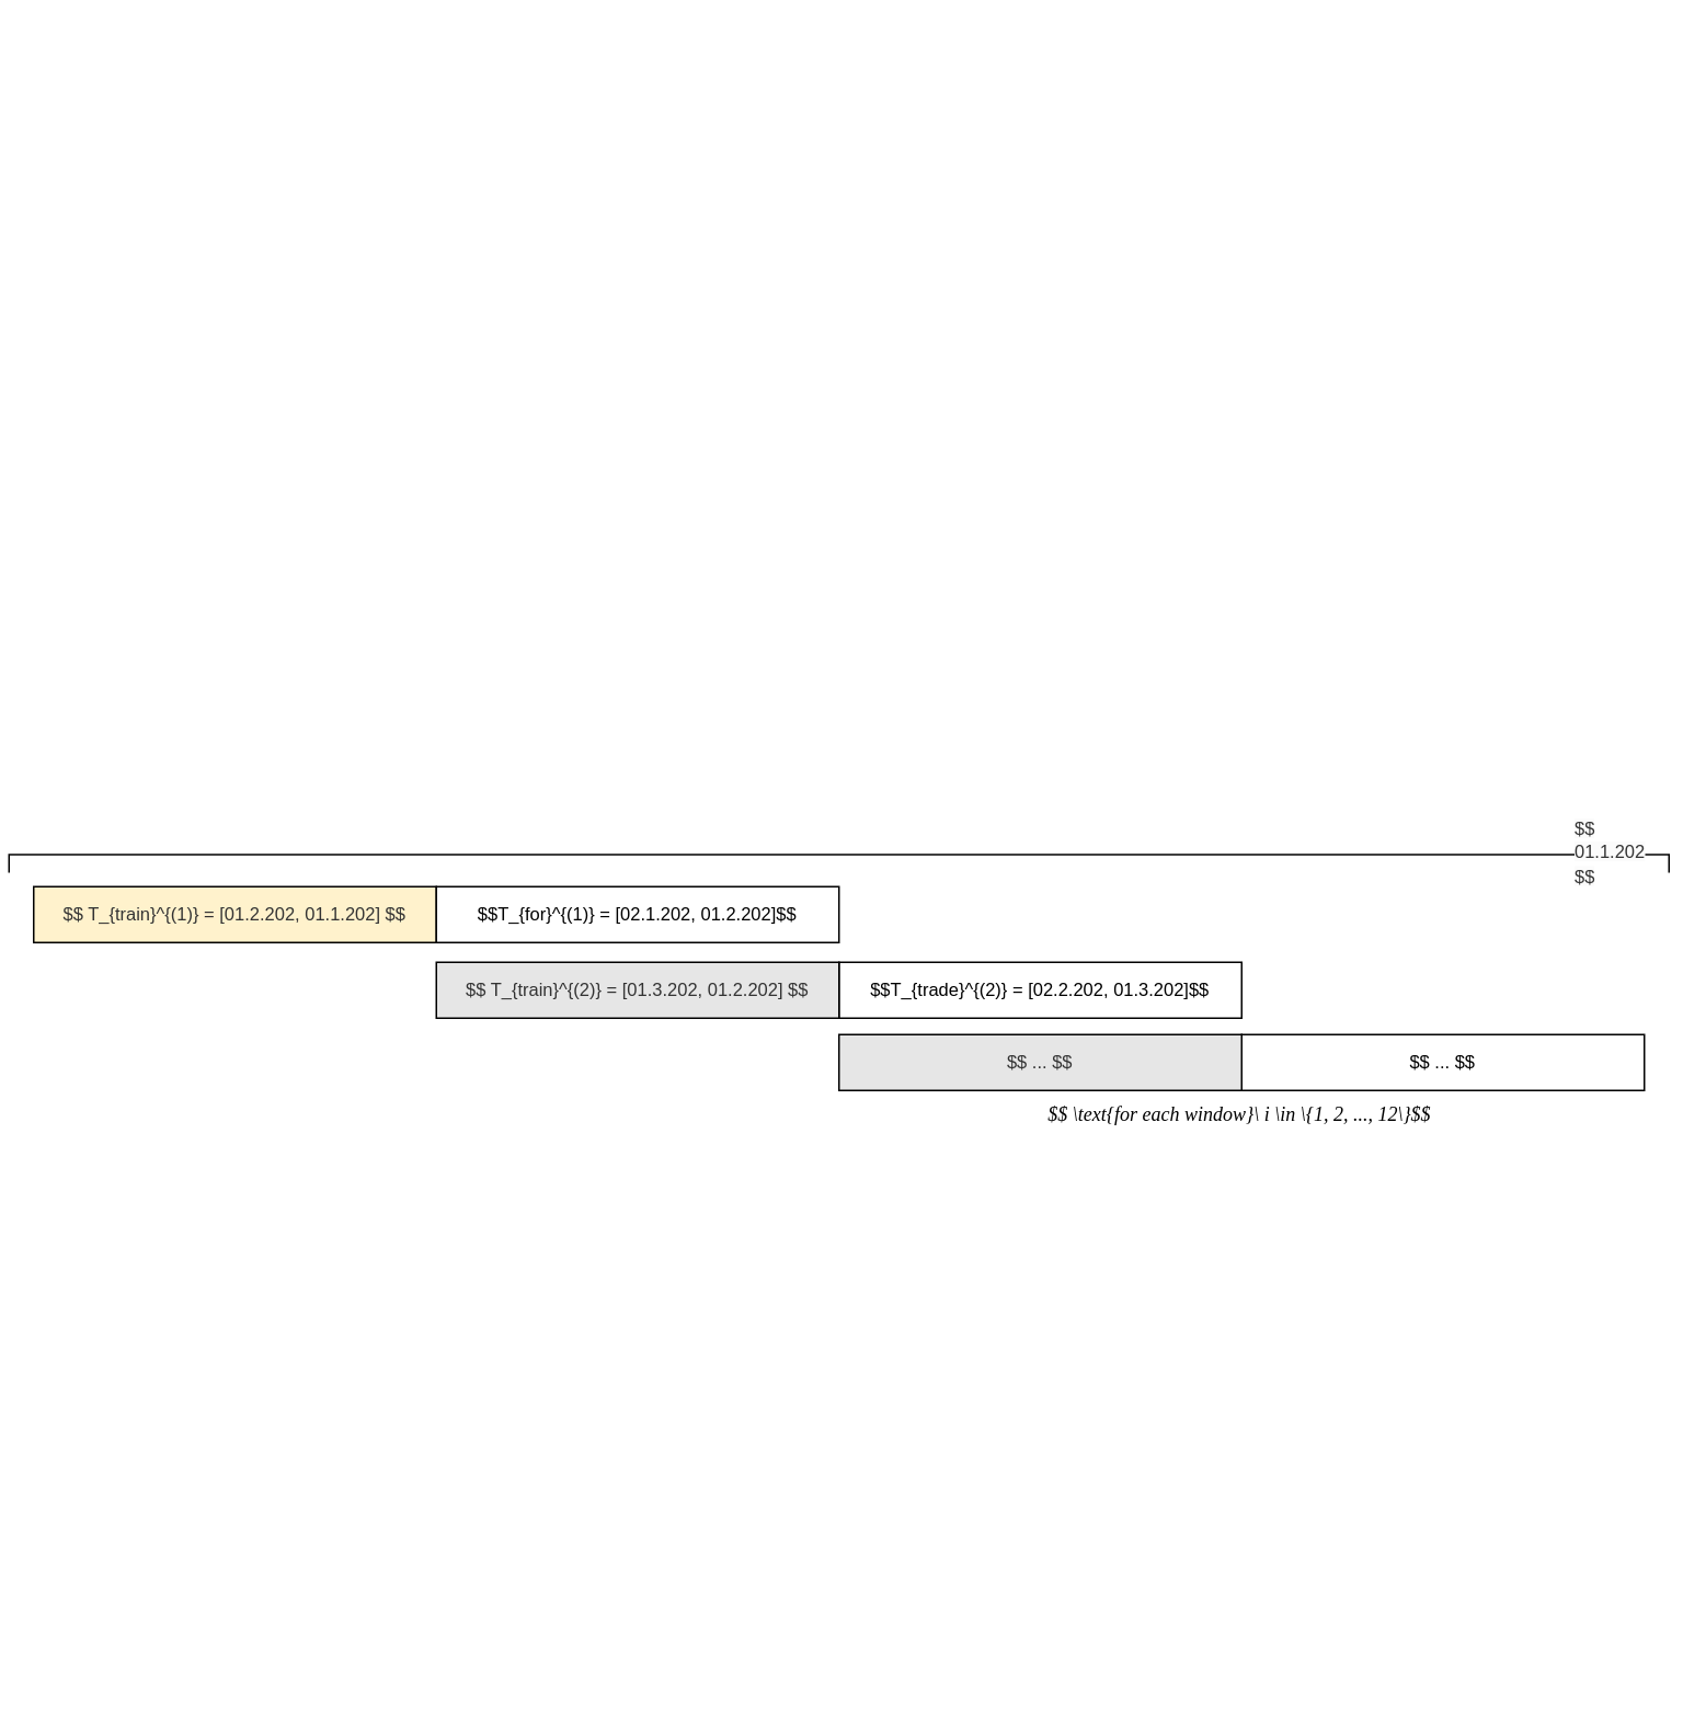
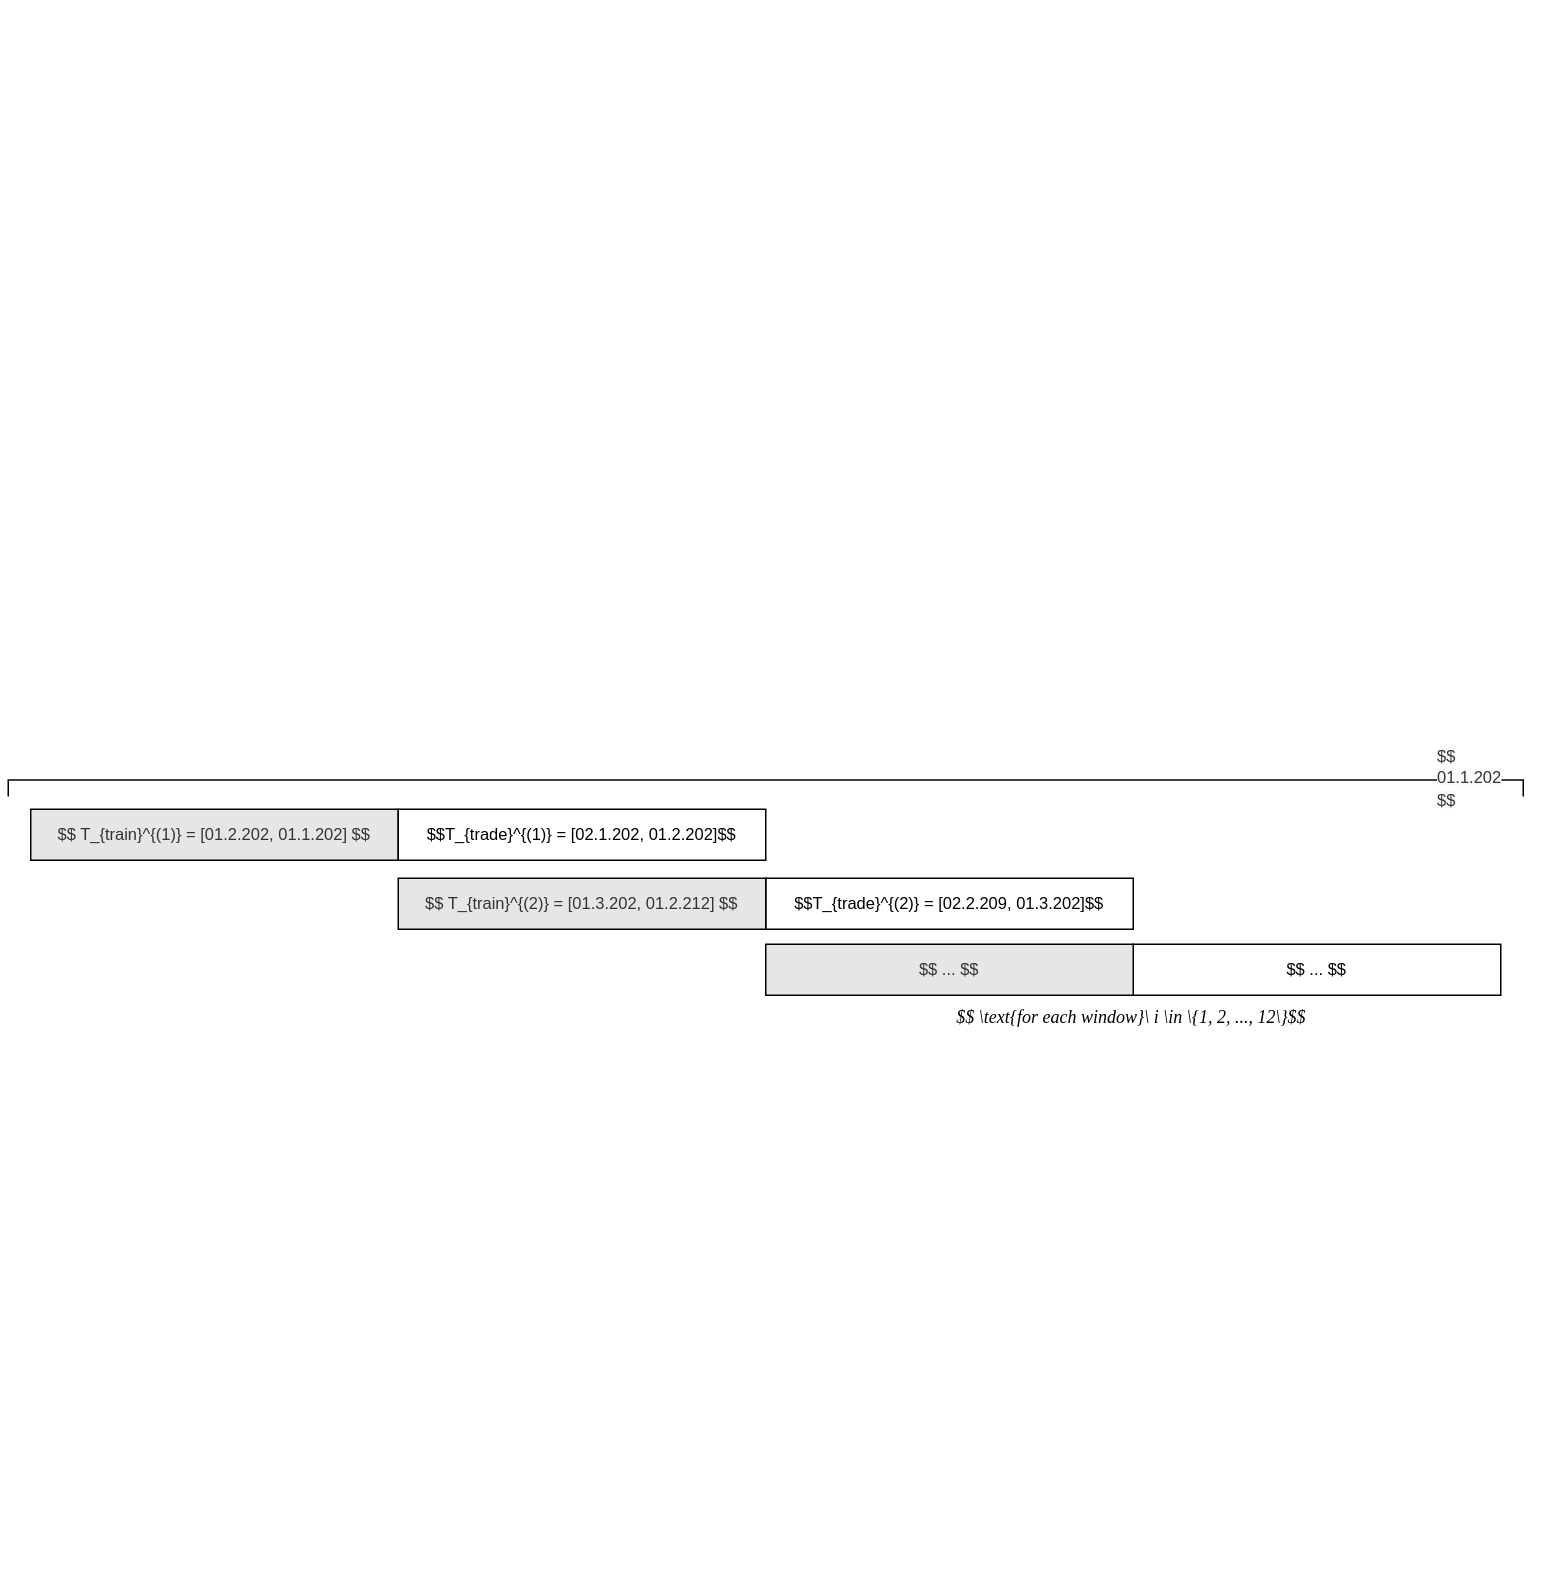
- <mxCell id="4" value="$$ T_{train}^{(1)} = [01.2.202, 01.1.202] $$" style="rounded=0;whiteSpace=wrap;html=1;fontSize=11;fillColor=#fff2cc;strokeColor=default;fontColor=#333333;strokeWidth=1;" parent="1" vertex="1"><mxGeometry x="20" y="539" width="245" height="34" as="geometry" /></mxCell>
+ <mxCell id="4" value="$$ T_{train}^{(1)} = [01.2.202, 01.1.202] $$" style="rounded=0;whiteSpace=wrap;html=1;fontSize=11;fillColor=#E6E6E6;strokeColor=default;fontColor=#333333;strokeWidth=1;" parent="1" vertex="1"><mxGeometry x="20" y="539" width="245" height="34" as="geometry" /></mxCell>
- <mxCell id="5" value="$$T_{for}^{(1)} = [02.1.202, 01.2.202]$$" style="rounded=0;whiteSpace=wrap;html=1;fontSize=11;fillColor=none;strokeColor=default;strokeWidth=1;" parent="1" vertex="1"><mxGeometry x="265" y="539" width="245" height="34" as="geometry" /></mxCell>
+ <mxCell id="5" value="$$T_{trade}^{(1)} = [02.1.202, 01.2.202]$$" style="rounded=0;whiteSpace=wrap;html=1;fontSize=11;fillColor=none;strokeColor=default;strokeWidth=1;" parent="1" vertex="1"><mxGeometry x="265" y="539" width="245" height="34" as="geometry" /></mxCell>
- <mxCell id="7" value="$$ T_{train}^{(2)} = [01.3.202, 01.2.202] $$" style="rounded=0;whiteSpace=wrap;html=1;fontSize=11;fillColor=#E6E6E6;strokeColor=default;fontColor=#333333;strokeWidth=1;" parent="1" vertex="1"><mxGeometry x="265" y="585" width="245" height="34" as="geometry" /></mxCell>
+ <mxCell id="7" value="$$ T_{train}^{(2)} = [01.3.202, 01.2.212] $$" style="rounded=0;whiteSpace=wrap;html=1;fontSize=11;fillColor=#E6E6E6;strokeColor=default;fontColor=#333333;strokeWidth=1;" parent="1" vertex="1"><mxGeometry x="265" y="585" width="245" height="34" as="geometry" /></mxCell>
- <mxCell id="6" value="$$T_{trade}^{(2)} = [02.2.202, 01.3.202]$$" style="rounded=0;whiteSpace=wrap;html=1;fontSize=11;fillColor=none;strokeColor=default;strokeWidth=1;" parent="1" vertex="1"><mxGeometry x="510" y="585" width="245" height="34" as="geometry" /></mxCell>
+ <mxCell id="6" value="$$T_{trade}^{(2)} = [02.2.209, 01.3.202]$$" style="rounded=0;whiteSpace=wrap;html=1;fontSize=11;fillColor=none;strokeColor=default;strokeWidth=1;" parent="1" vertex="1"><mxGeometry x="510" y="585" width="245" height="34" as="geometry" /></mxCell>
